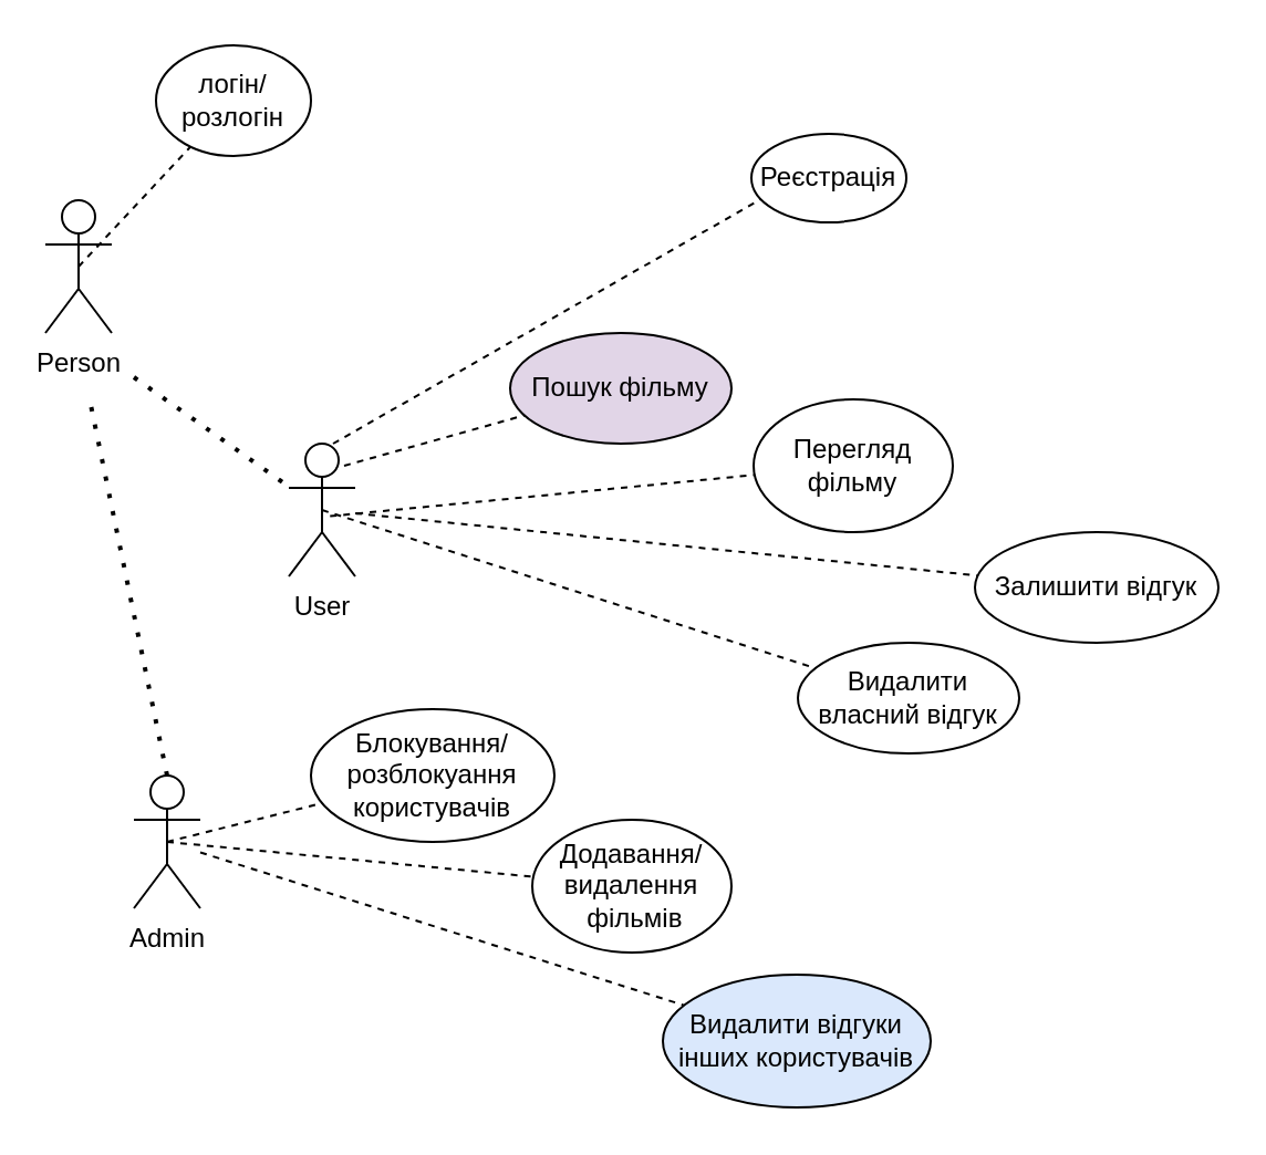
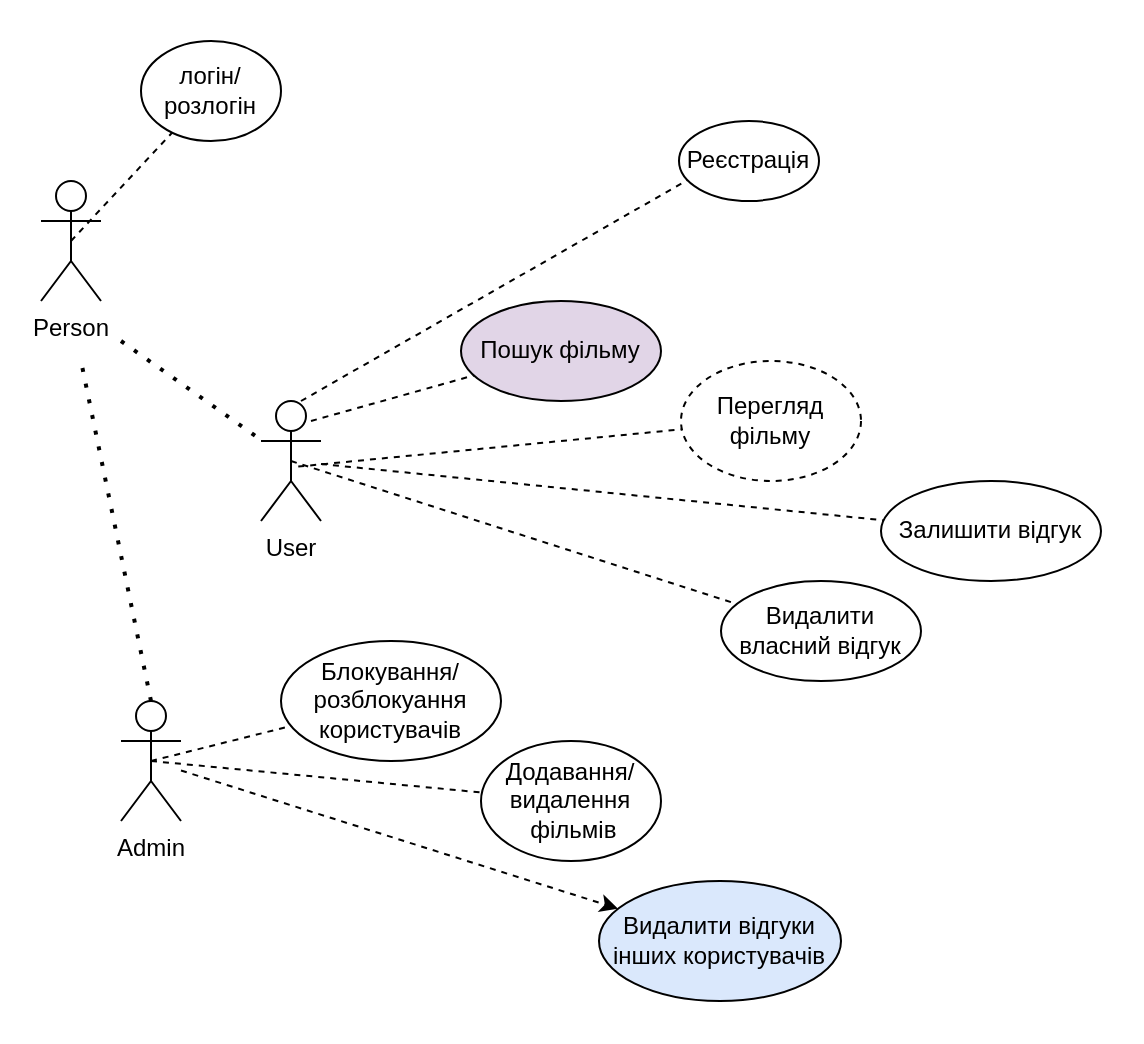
- <mxCell id="16" value="Перегляд фільму" style="ellipse;whiteSpace=wrap;html=1;" vertex="1" parent="1"><mxGeometry x="340" y="180" width="90" height="60" as="geometry" /></mxCell>
+ <mxCell id="16" value="Перегляд фільму" style="ellipse;whiteSpace=wrap;html=1;dashed=1;" vertex="1" parent="1"><mxGeometry x="340" y="180" width="90" height="60" as="geometry" /></mxCell>
- <mxCell id="23" value="" style="endArrow=none;dashed=1;html=1;rounded=0;" edge="1" parent="1" source="3" target="24"><mxGeometry width="50" height="50" relative="1" as="geometry"><mxPoint x="310" y="440" as="sourcePoint" /><mxPoint x="340" y="470" as="targetPoint" /></mxGeometry></mxCell>
+ <mxCell id="23" value="" style="endArrow=classic;dashed=1;html=1;rounded=0;" edge="1" parent="1" source="3" target="24"><mxGeometry width="50" height="50" relative="1" as="geometry"><mxPoint x="310" y="440" as="sourcePoint" /><mxPoint x="340" y="470" as="targetPoint" /></mxGeometry></mxCell>
